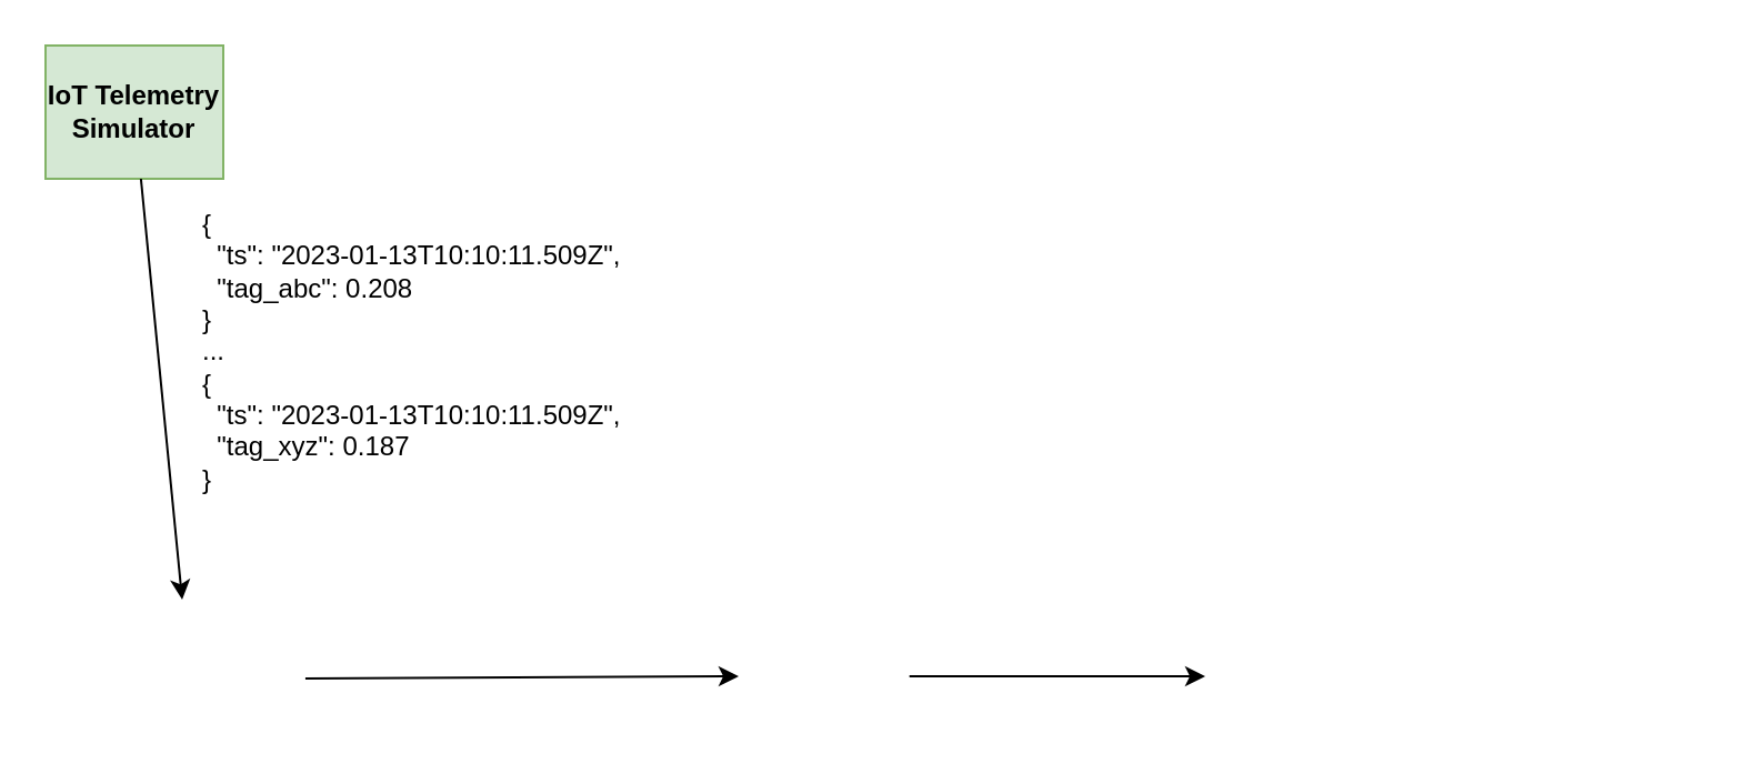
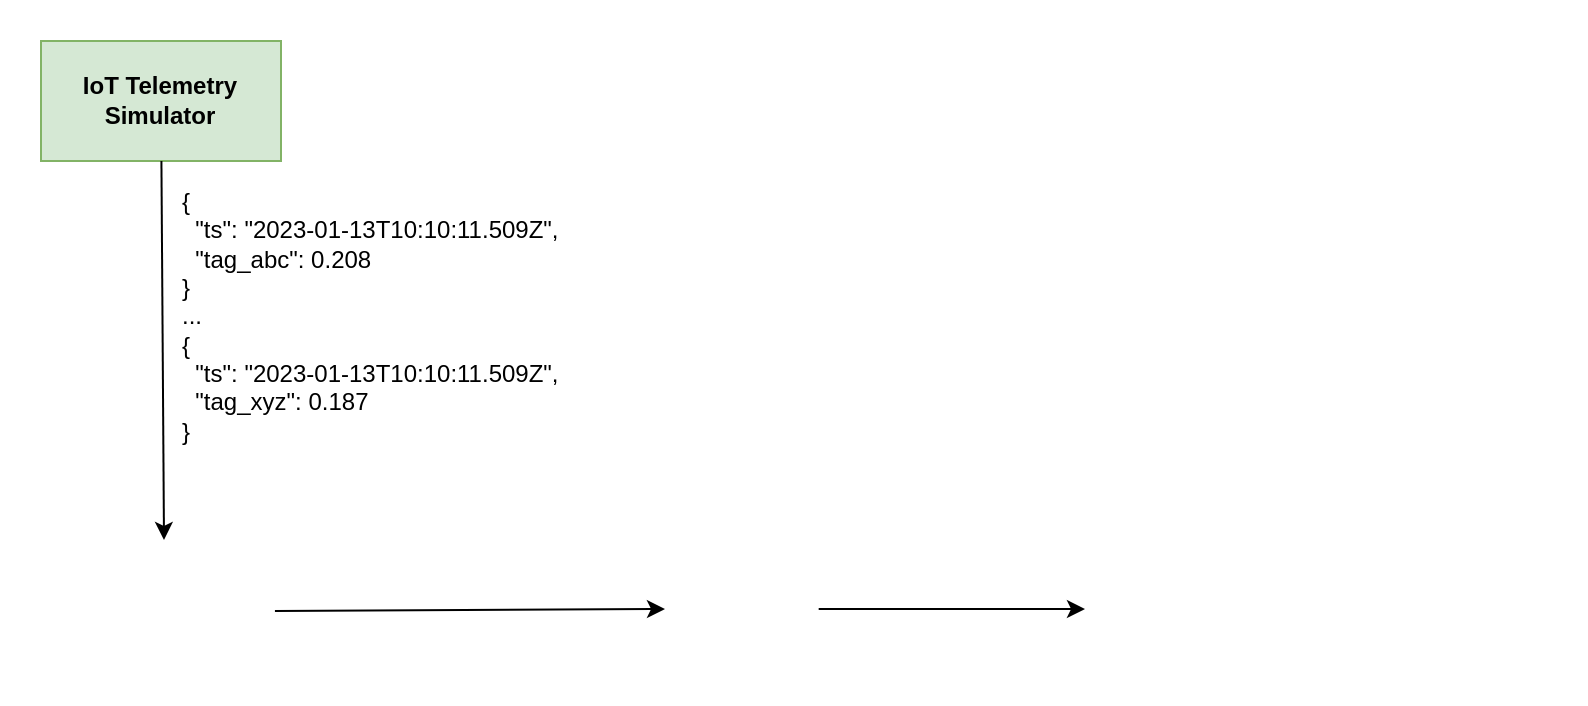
- <mxCell id="2" value="&lt;b&gt;IoT Telemetry Simulator&lt;/b&gt;" style="rounded=0;whiteSpace=wrap;html=1;fillColor=#d5e8d4;strokeColor=#82b366;" parent="1" vertex="1"><mxGeometry x="20" y="20" width="80" height="60" as="geometry" /></mxCell>
+ <mxCell id="2" value="&lt;b&gt;IoT Telemetry Simulator&lt;/b&gt;" style="rounded=0;whiteSpace=wrap;html=1;fillColor=#d5e8d4;strokeColor=#82b366;" parent="1" vertex="1"><mxGeometry x="20" y="20" width="120" height="60" as="geometry" /></mxCell>
